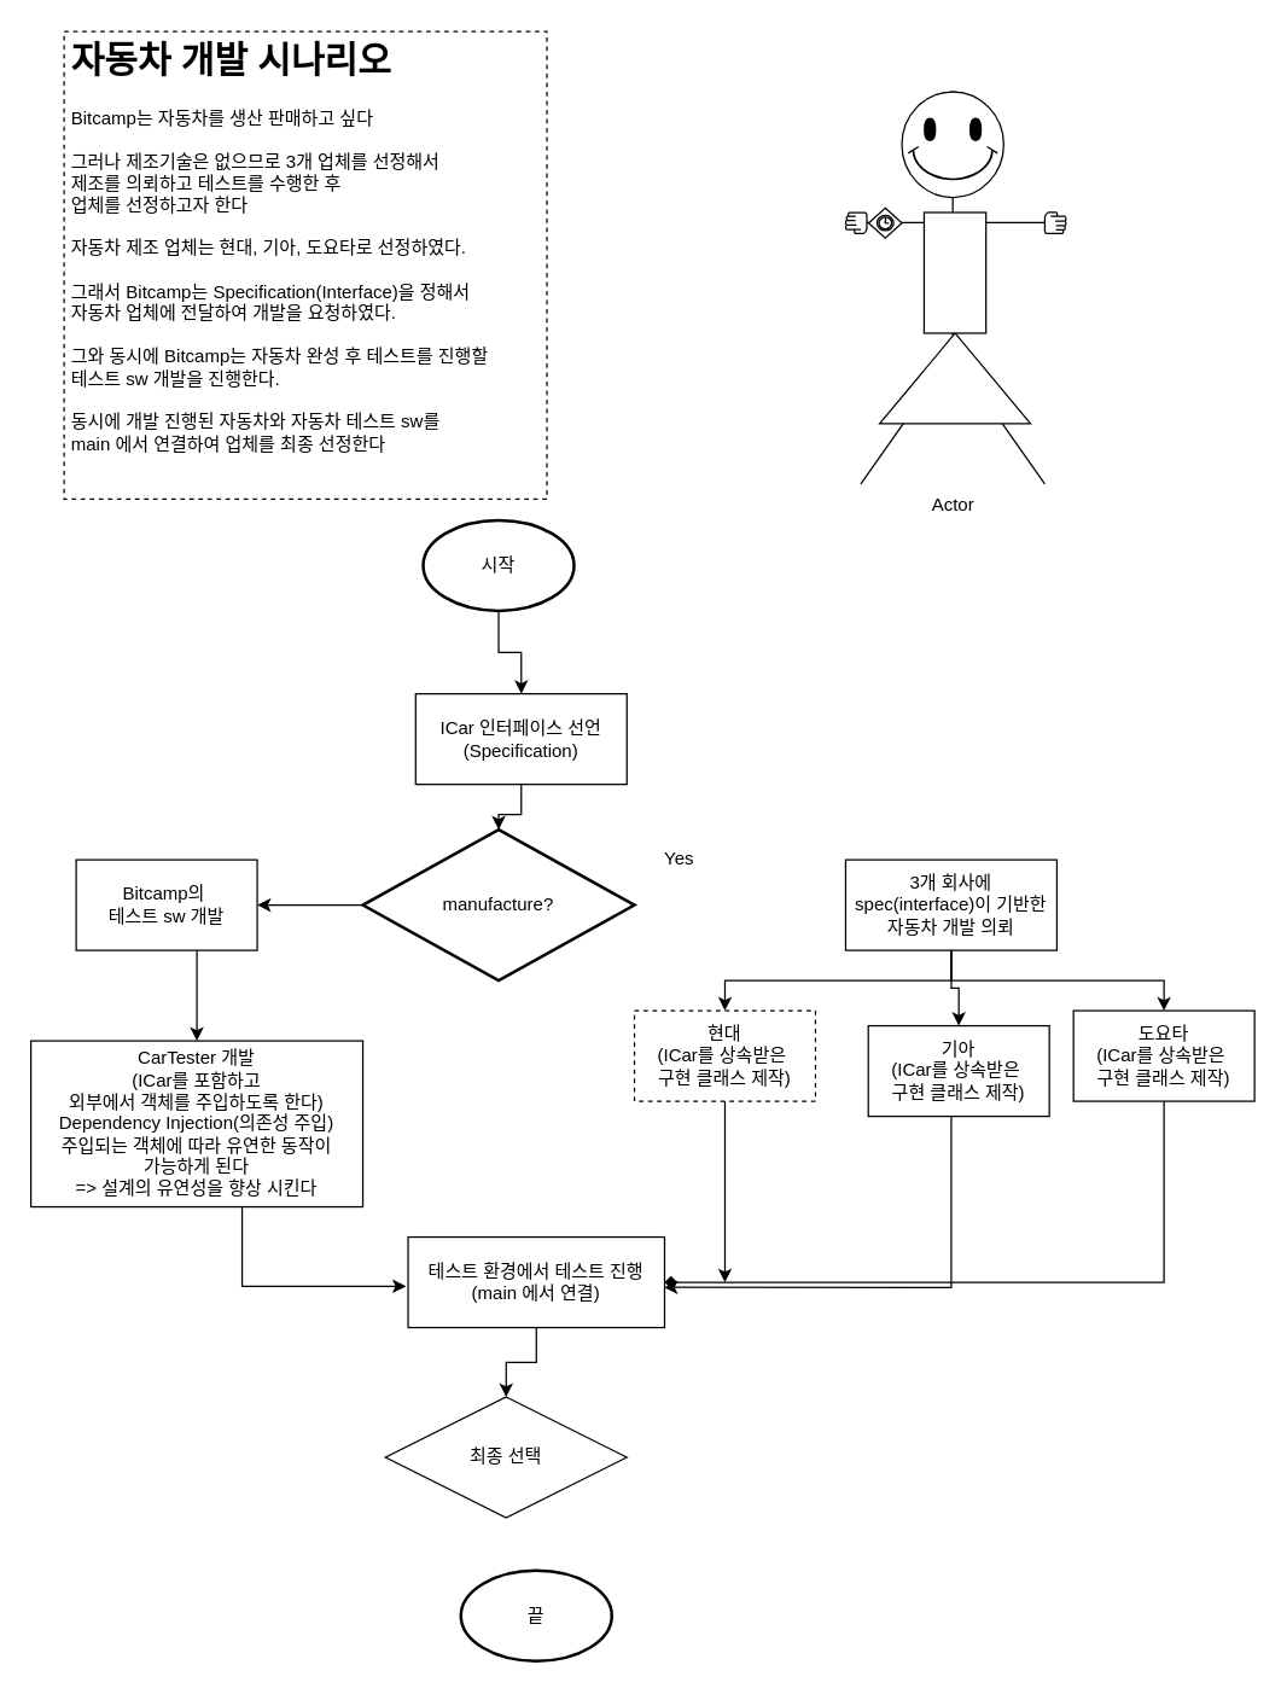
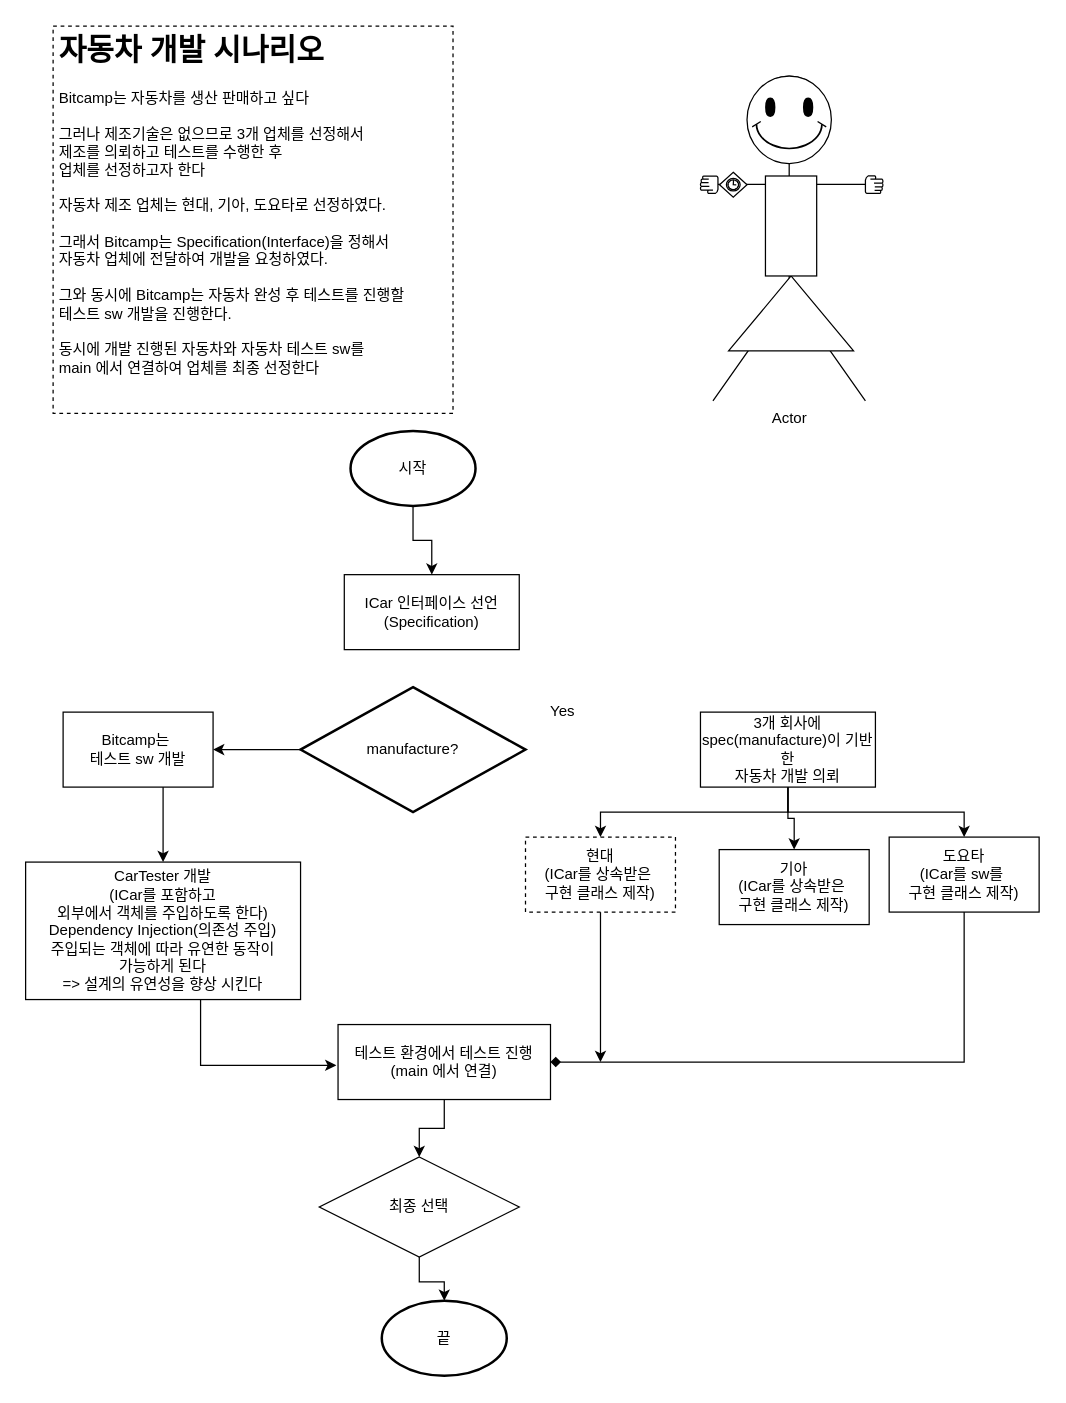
- <mxCell id="4" value="" style="edgeStyle=orthogonalEdgeStyle;rounded=0;orthogonalLoop=1;jettySize=auto;html=1;" parent="1" source="5" target="7" edge="1"><mxGeometry relative="1" as="geometry" /></mxCell>
- <mxCell id="9" value="Bitcamp의&amp;nbsp;&lt;br&gt;테스트 sw 개발" style="rounded=0;whiteSpace=wrap;html=1;" parent="1" vertex="1"><mxGeometry x="50" y="569" width="120" height="60" as="geometry" /></mxCell>
+ <mxCell id="9" value="Bitcamp는&amp;nbsp;&lt;br&gt;테스트 sw 개발" style="rounded=0;whiteSpace=wrap;html=1;" parent="1" vertex="1"><mxGeometry x="50" y="569" width="120" height="60" as="geometry" /></mxCell>
- <mxCell id="13" value="3개 회사에&lt;br&gt;spec(interface)이 기반한&lt;br&gt;자동차 개발 의뢰" style="rounded=0;whiteSpace=wrap;html=1;" parent="1" vertex="1"><mxGeometry x="560" y="569" width="140" height="60" as="geometry" /></mxCell>
+ <mxCell id="13" value="3개 회사에&lt;br&gt;spec(manufacture)이 기반한&lt;br&gt;자동차 개발 의뢰" style="rounded=0;whiteSpace=wrap;html=1;" parent="1" vertex="1"><mxGeometry x="560" y="569" width="140" height="60" as="geometry" /></mxCell>
- <mxCell id="22" value="도요타&lt;br&gt;(ICar를 상속받은&amp;nbsp;&lt;br&gt;구현 클래스 제작)" style="rounded=0;whiteSpace=wrap;html=1;" parent="1" vertex="1"><mxGeometry x="711" y="669" width="120" height="60" as="geometry" /></mxCell>
+ <mxCell id="22" value="도요타&lt;br&gt;(ICar를 sw를&amp;nbsp;&lt;br&gt;구현 클래스 제작)" style="rounded=0;whiteSpace=wrap;html=1;" parent="1" vertex="1"><mxGeometry x="711" y="669" width="120" height="60" as="geometry" /></mxCell>
- <mxCell id="19" style="edgeStyle=orthogonalEdgeStyle;rounded=0;orthogonalLoop=1;jettySize=auto;html=1;entryX=0.998;entryY=0.556;entryDx=0;entryDy=0;entryPerimeter=0;" parent="1" source="20" target="24" edge="1"><mxGeometry relative="1" as="geometry"><Array as="points"><mxPoint x="630" y="852" /></Array></mxGeometry></mxCell>
+ <mxCell id="26" value="" style="edgeStyle=orthogonalEdgeStyle;rounded=0;orthogonalLoop=1;jettySize=auto;html=1;" parent="1" source="27" target="28" edge="1"><mxGeometry relative="1" as="geometry" /></mxCell>
